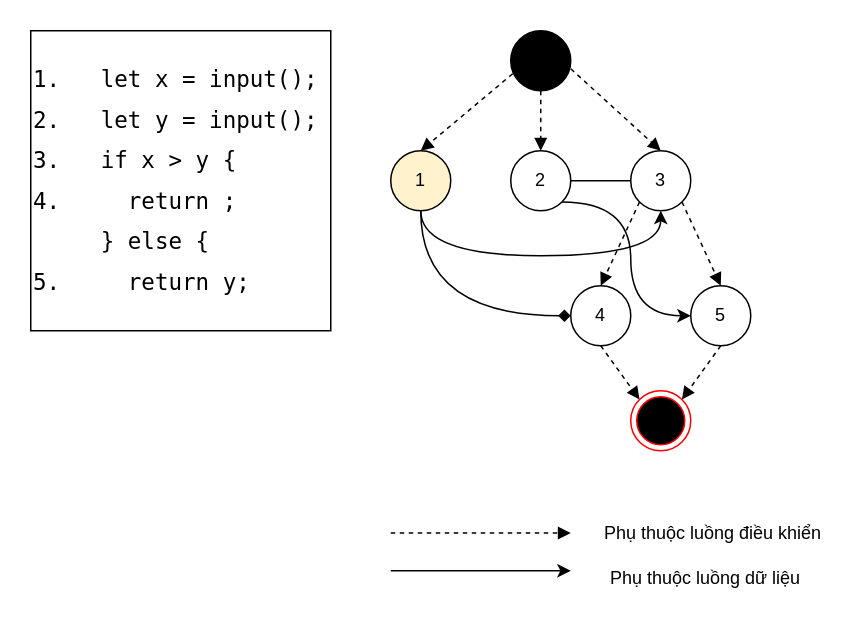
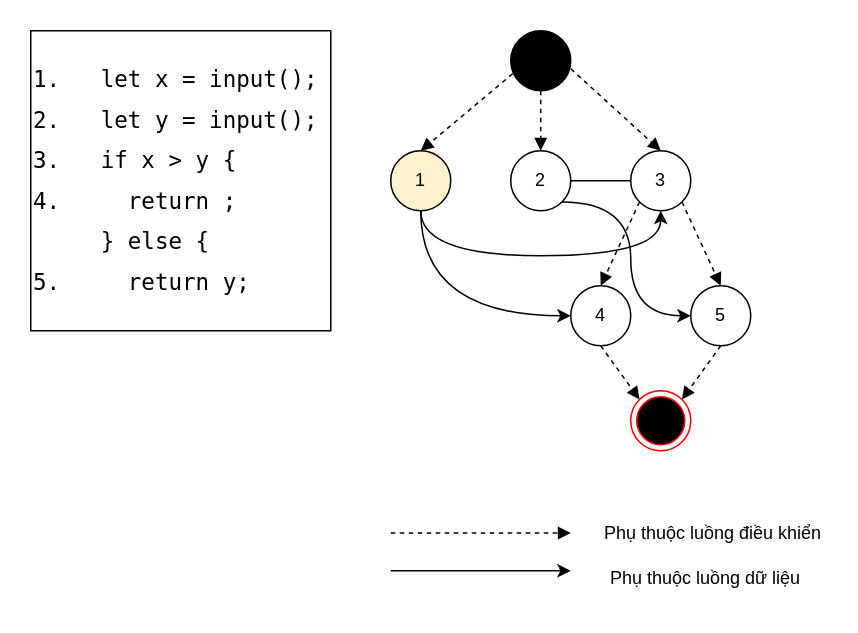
- <mxCell id="16" value="" style="endArrow=diamond;html=1;rounded=0;entryX=0;entryY=0.5;entryDx=0;entryDy=0;exitX=0.5;exitY=1;exitDx=0;exitDy=0;edgeStyle=orthogonalEdgeStyle;curved=1;" edge="1" parent="1" source="5" target="8"><mxGeometry width="50" height="50" relative="1" as="geometry"><mxPoint x="250" y="170" as="sourcePoint" /><mxPoint x="350" y="230" as="targetPoint" /></mxGeometry></mxCell>
+ <mxCell id="16" value="" style="endArrow=classic;html=1;rounded=0;entryX=0;entryY=0.5;entryDx=0;entryDy=0;exitX=0.5;exitY=1;exitDx=0;exitDy=0;edgeStyle=orthogonalEdgeStyle;curved=1;" edge="1" parent="1" source="5" target="8"><mxGeometry width="50" height="50" relative="1" as="geometry"><mxPoint x="250" y="170" as="sourcePoint" /><mxPoint x="350" y="230" as="targetPoint" /></mxGeometry></mxCell>
